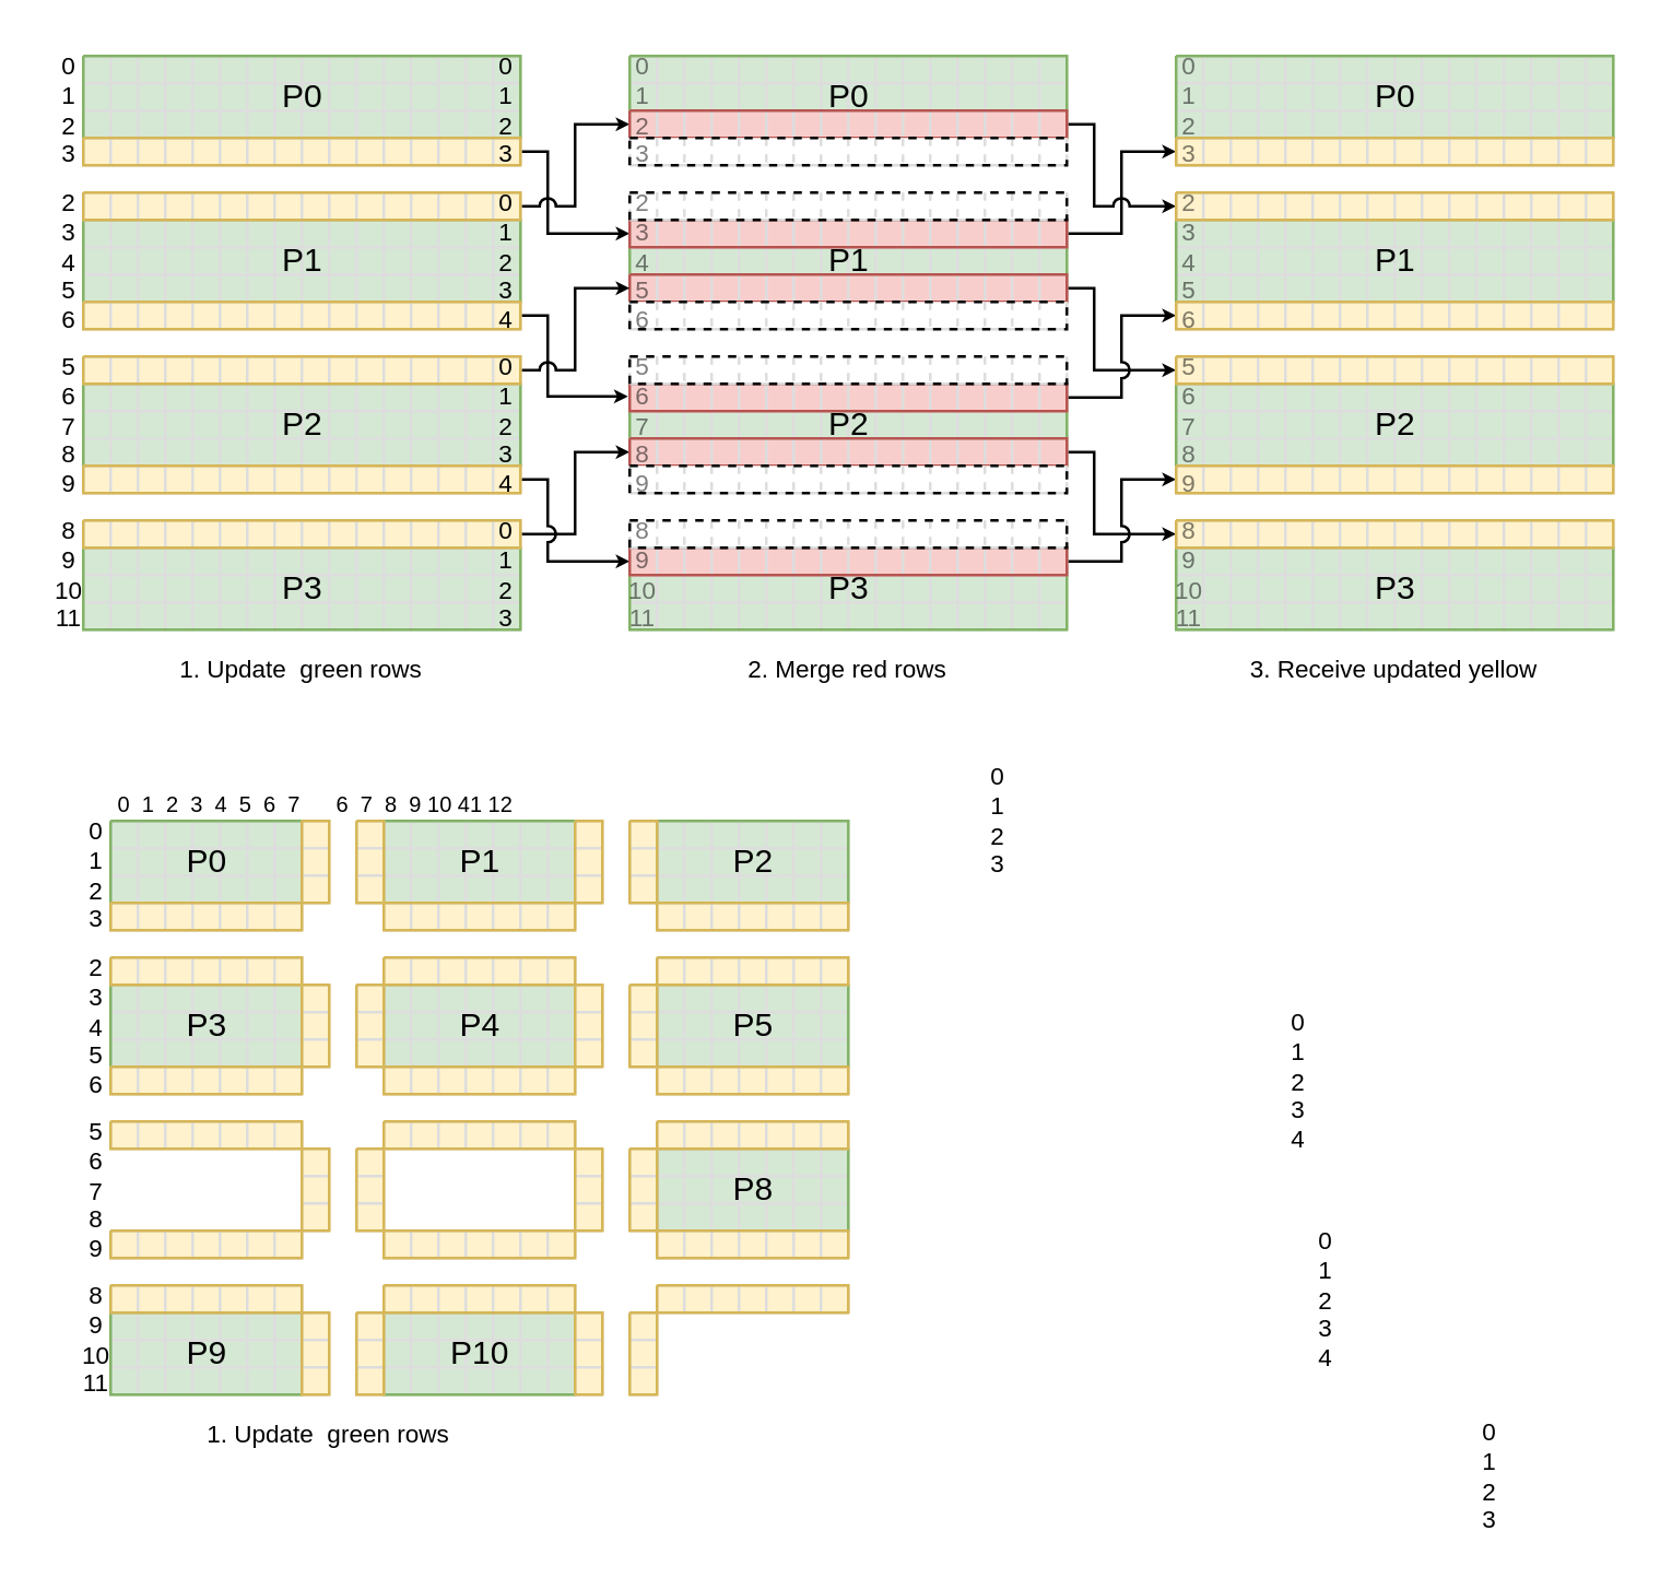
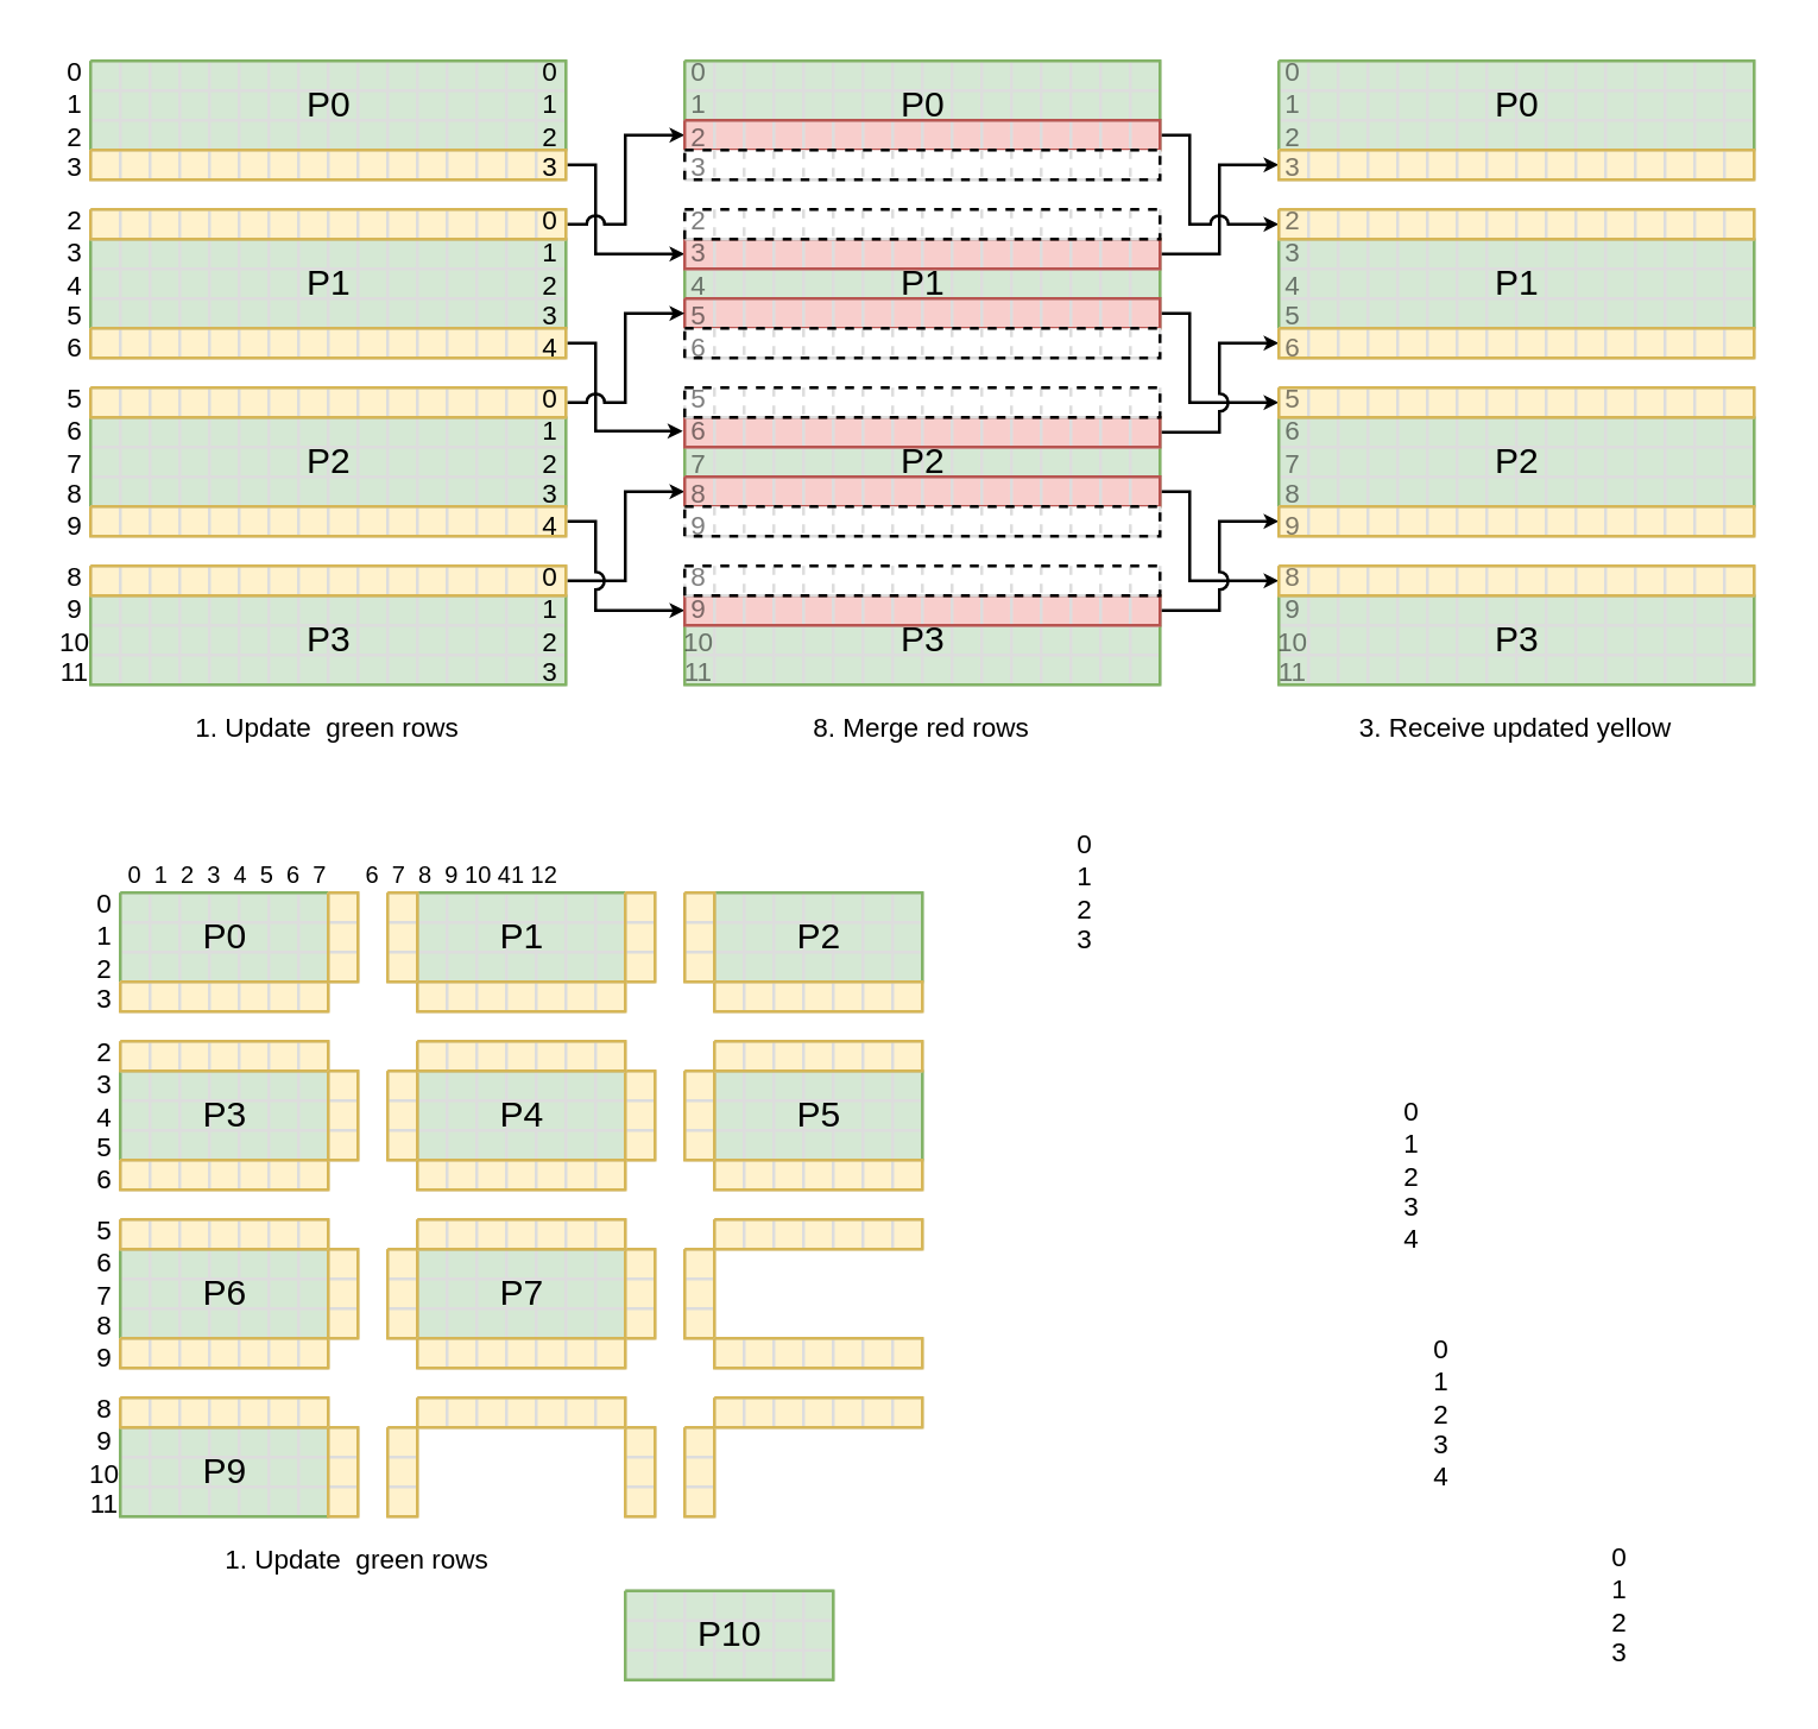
- <mxCell id="45" value="&lt;span&gt;2. Merge red rows&lt;/span&gt;" style="text;html=1;strokeColor=none;fillColor=none;align=center;verticalAlign=middle;whiteSpace=wrap;rounded=0;glass=0;sketch=0;fontSize=9;" parent="1" vertex="1"><mxGeometry x="230" y="230" width="160" height="30" as="geometry" /></mxCell>
+ <mxCell id="45" value="&lt;span&gt;8. Merge red rows&lt;/span&gt;" style="text;html=1;strokeColor=none;fillColor=none;align=center;verticalAlign=middle;whiteSpace=wrap;rounded=0;glass=0;sketch=0;fontSize=9;" parent="1" vertex="1"><mxGeometry x="230" y="230" width="160" height="30" as="geometry" /></mxCell>
+ <mxCell id="74" value="P6" style="verticalLabelPosition=middle;verticalAlign=middle;html=1;shape=mxgraph.basic.patternFillRect;fillStyle=grid;step=10;fillStrokeWidth=1;fillStrokeColor=#dddddd;glass=0;sketch=0;fillColor=#d5e8d4;strokeColor=#82b366;labelPosition=center;align=center;" parent="1" vertex="1"><mxGeometry x="40" y="420" width="70" height="30" as="geometry" /></mxCell>
+ <mxCell id="92" value="P7" style="verticalLabelPosition=middle;verticalAlign=middle;html=1;shape=mxgraph.basic.patternFillRect;fillStyle=grid;step=10;fillStrokeWidth=1;fillStrokeColor=#dddddd;glass=0;sketch=0;fillColor=#d5e8d4;strokeColor=#82b366;spacing=0;labelPosition=center;align=center;" parent="1" vertex="1"><mxGeometry x="140" y="420" width="70" height="30" as="geometry" /></mxCell>
- <mxCell id="93" value="P8" style="verticalLabelPosition=middle;verticalAlign=middle;html=1;shape=mxgraph.basic.patternFillRect;fillStyle=grid;step=10;fillStrokeWidth=1;fillStrokeColor=#dddddd;glass=0;sketch=0;fillColor=#d5e8d4;strokeColor=#82b366;spacing=0;labelPosition=center;align=center;" parent="1" vertex="1"><mxGeometry x="240" y="420" width="70" height="30" as="geometry" /></mxCell>
- <mxCell id="94" value="P10" style="verticalLabelPosition=middle;verticalAlign=middle;html=1;shape=mxgraph.basic.patternFillRect;fillStyle=grid;step=10;fillStrokeWidth=1;fillStrokeColor=#dddddd;glass=0;sketch=0;fillColor=#d5e8d4;strokeColor=#82b366;spacing=0;labelPosition=center;align=center;" parent="1" vertex="1"><mxGeometry x="140" y="480" width="70" height="30" as="geometry" /></mxCell>
+ <mxCell id="94" value="P10" style="verticalLabelPosition=middle;verticalAlign=middle;html=1;shape=mxgraph.basic.patternFillRect;fillStyle=grid;step=10;fillStrokeWidth=1;fillStrokeColor=#dddddd;glass=0;sketch=0;fillColor=#d5e8d4;strokeColor=#82b366;spacing=0;labelPosition=center;align=center;" parent="1" vertex="1"><mxGeometry x="210" y="535" width="70" height="30" as="geometry" /></mxCell>
